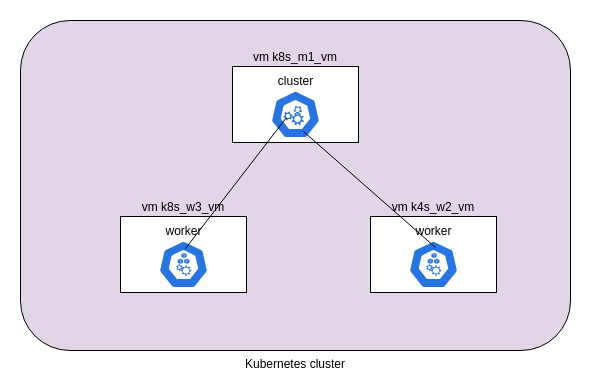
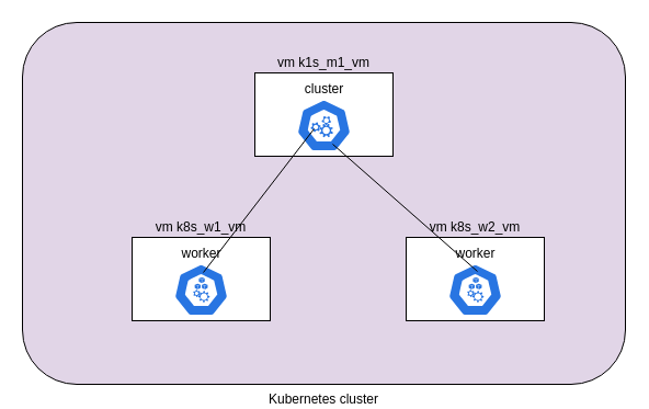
- <mxCell id="5" value="vm&amp;nbsp;k8s_m1_vm" style="rounded=0;whiteSpace=wrap;html=1;labelPosition=center;verticalLabelPosition=top;align=center;verticalAlign=bottom;" parent="1" vertex="1"><mxGeometry x="232" y="66" width="126" height="76" as="geometry" /></mxCell>
+ <mxCell id="5" value="vm&amp;nbsp;k1s_m1_vm" style="rounded=0;whiteSpace=wrap;html=1;labelPosition=center;verticalLabelPosition=top;align=center;verticalAlign=bottom;" parent="1" vertex="1"><mxGeometry x="232" y="66" width="126" height="76" as="geometry" /></mxCell>
- <mxCell id="3" value="&lt;span&gt;vm&amp;nbsp;k8s_w3_vm&lt;/span&gt;" style="rounded=0;whiteSpace=wrap;html=1;labelPosition=center;verticalLabelPosition=top;align=center;verticalAlign=bottom;" parent="1" vertex="1"><mxGeometry x="120" y="216" width="126" height="76" as="geometry" /></mxCell>
+ <mxCell id="3" value="&lt;span&gt;vm&amp;nbsp;k8s_w1_vm&lt;/span&gt;" style="rounded=0;whiteSpace=wrap;html=1;labelPosition=center;verticalLabelPosition=top;align=center;verticalAlign=bottom;" parent="1" vertex="1"><mxGeometry x="120" y="216" width="126" height="76" as="geometry" /></mxCell>
- <mxCell id="4" value="&lt;span&gt;vm&amp;nbsp;k4s_w2_vm&lt;/span&gt;" style="rounded=0;whiteSpace=wrap;html=1;labelPosition=center;verticalLabelPosition=top;align=center;verticalAlign=bottom;" parent="1" vertex="1"><mxGeometry x="370" y="216" width="126" height="76" as="geometry" /></mxCell>
+ <mxCell id="4" value="&lt;span&gt;vm&amp;nbsp;k8s_w2_vm&lt;/span&gt;" style="rounded=0;whiteSpace=wrap;html=1;labelPosition=center;verticalLabelPosition=top;align=center;verticalAlign=bottom;" parent="1" vertex="1"><mxGeometry x="370" y="216" width="126" height="76" as="geometry" /></mxCell>
